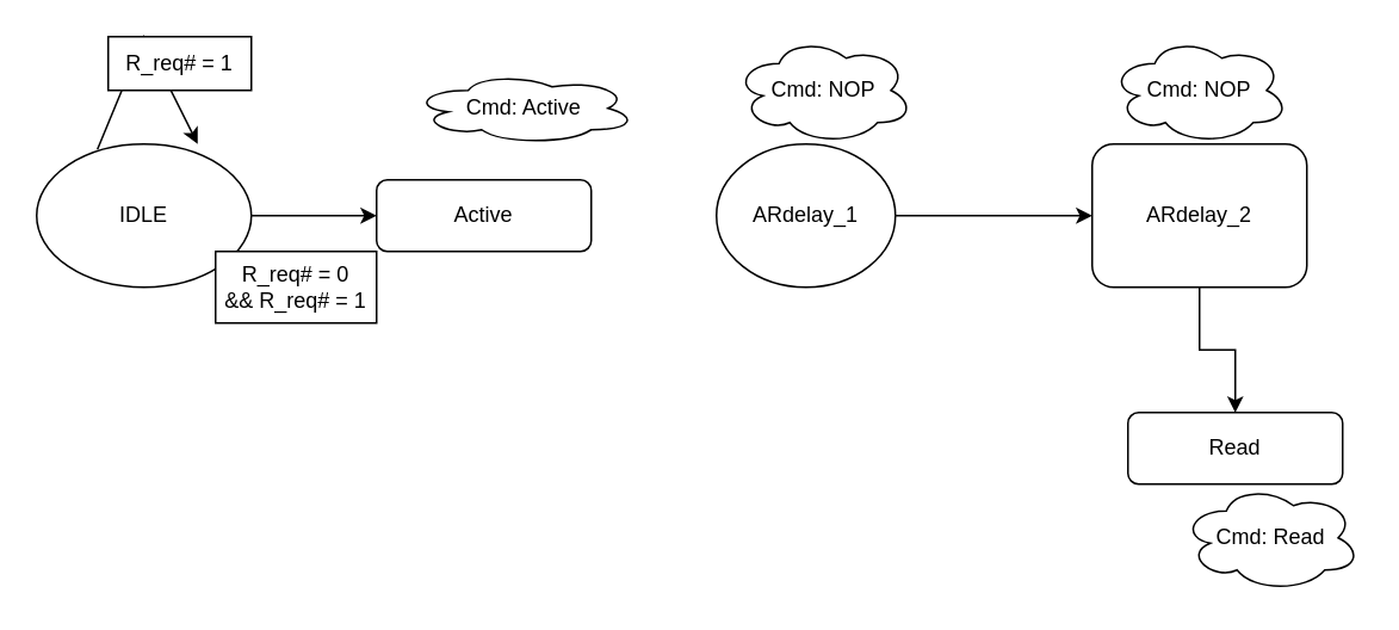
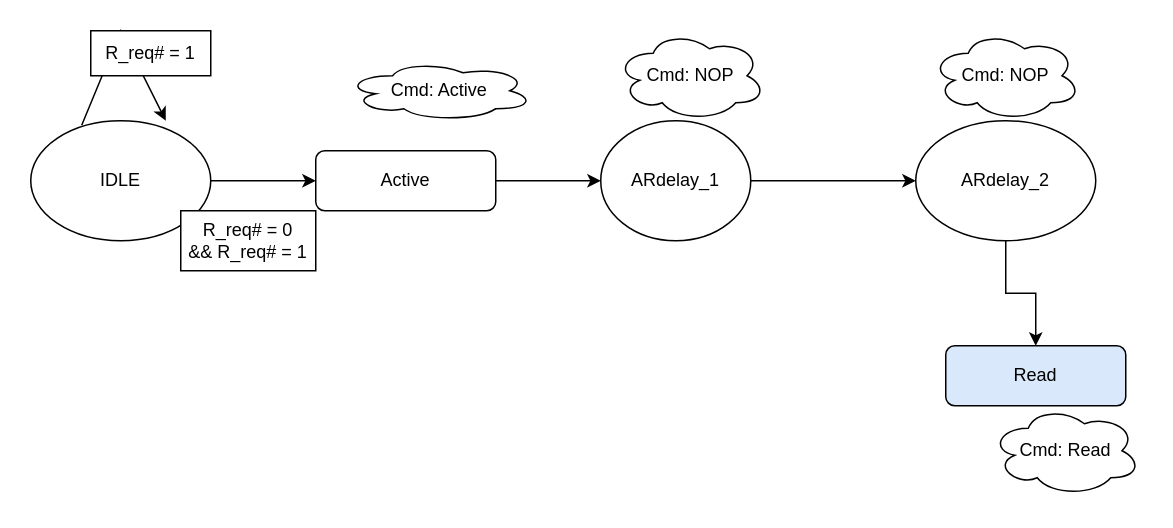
+ <mxCell id="2" value="" style="edgeStyle=orthogonalEdgeStyle;rounded=0;orthogonalLoop=1;jettySize=auto;html=1;" edge="1" parent="1" source="3" target="7"><mxGeometry relative="1" as="geometry" /></mxCell>
- <mxCell id="9" value="ARdelay_2" style="whiteSpace=wrap;html=1;rounded=1;" vertex="1" parent="1"><mxGeometry x="610" y="80" width="120" height="80" as="geometry" /></mxCell>
+ <mxCell id="9" value="ARdelay_2" style="ellipse;whiteSpace=wrap;html=1;" vertex="1" parent="1"><mxGeometry x="610" y="80" width="120" height="80" as="geometry" /></mxCell>
- <mxCell id="16" value="Read" style="rounded=1;whiteSpace=wrap;html=1;fontSize=12;glass=0;strokeWidth=1;shadow=0;" vertex="1" parent="1"><mxGeometry x="630" y="230" width="120" height="40" as="geometry" /></mxCell>
+ <mxCell id="16" value="Read" style="rounded=1;whiteSpace=wrap;html=1;fontSize=12;glass=0;strokeWidth=1;shadow=0;fillColor=#dae8fc;" vertex="1" parent="1"><mxGeometry x="630" y="230" width="120" height="40" as="geometry" /></mxCell>
